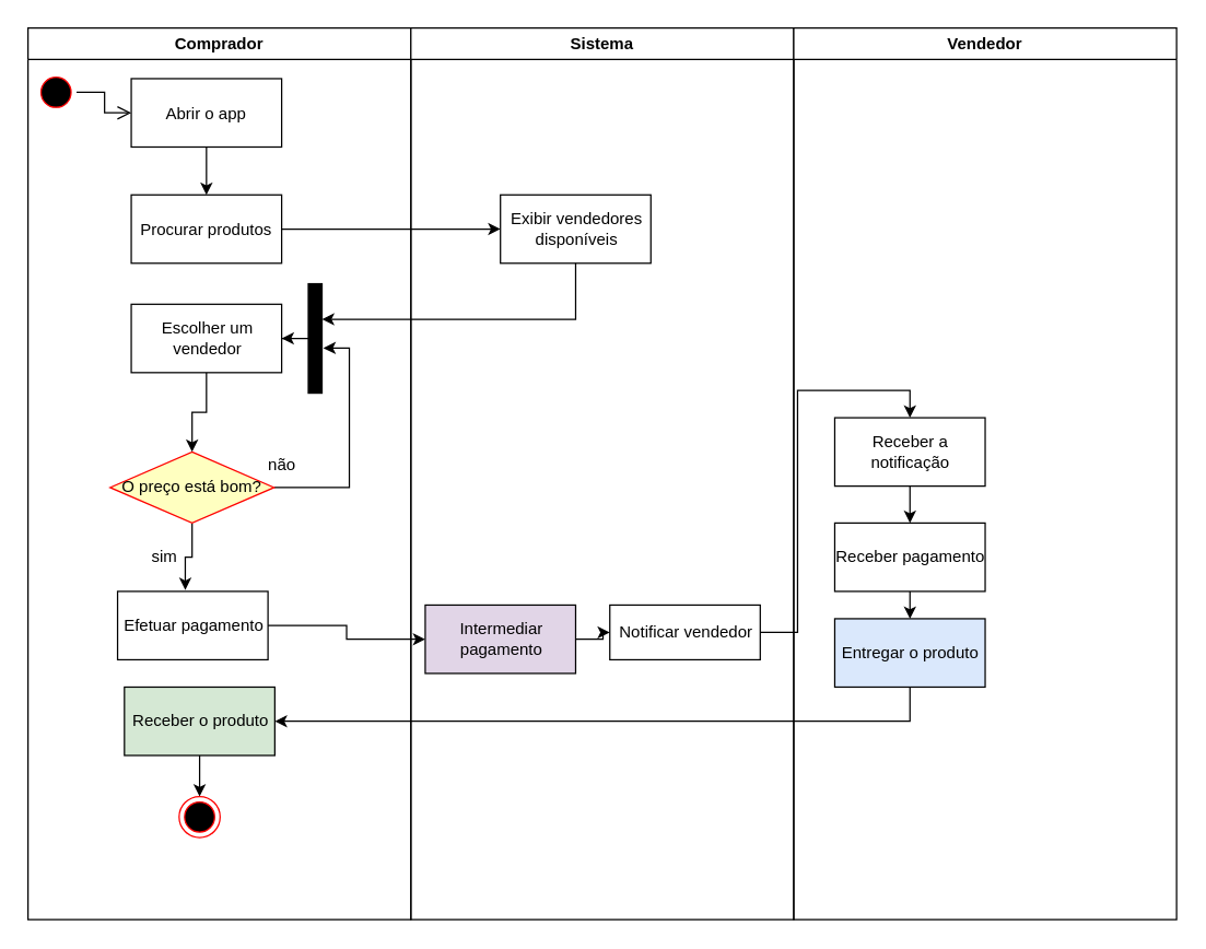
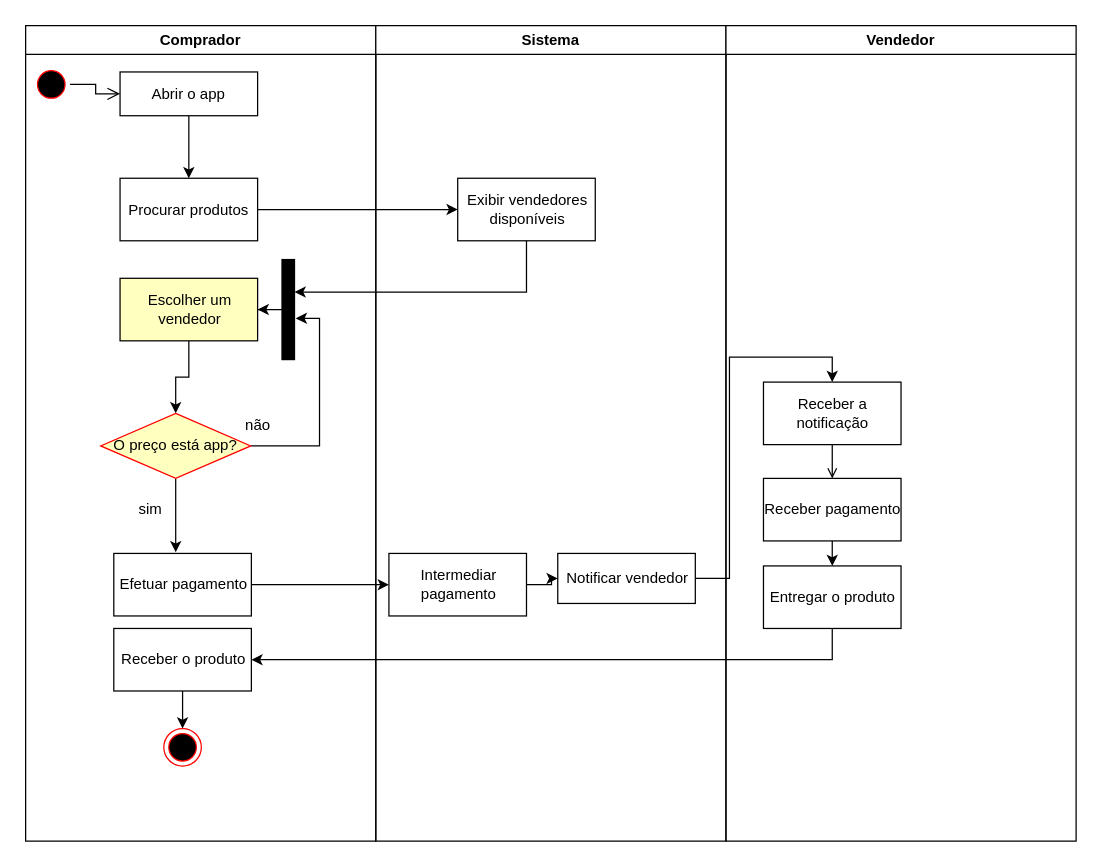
- <mxCell id="6" value="Abrir o app" style="" parent="2" vertex="1"><mxGeometry x="75.5" y="37" width="110" height="50" as="geometry" /></mxCell>
+ <mxCell id="6" value="Abrir o app" style="" parent="2" vertex="1"><mxGeometry x="75.5" y="37" width="110" height="35" as="geometry" /></mxCell>
- <mxCell id="16" value="&lt;div&gt;Escolher um &lt;br&gt;&lt;/div&gt;&lt;div&gt;vendedor&lt;/div&gt;" style="html=1;" vertex="1" parent="2"><mxGeometry x="75.5" y="202" width="110" height="50" as="geometry" /></mxCell>
+ <mxCell id="16" value="&lt;div&gt;Escolher um &lt;br&gt;&lt;/div&gt;&lt;div&gt;vendedor&lt;/div&gt;" style="html=1;fillColor=#ffffc0;" vertex="1" parent="2"><mxGeometry x="75.5" y="202" width="110" height="50" as="geometry" /></mxCell>
- <mxCell id="9" value="O preço está bom?" style="rhombus;whiteSpace=wrap;html=1;fillColor=#ffffc0;strokeColor=#ff0000;" parent="2" vertex="1"><mxGeometry x="60" y="310" width="120" height="52" as="geometry" /></mxCell>
+ <mxCell id="9" value="O preço está app?" style="rhombus;whiteSpace=wrap;html=1;fillColor=#ffffc0;strokeColor=#ff0000;" parent="2" vertex="1"><mxGeometry x="60" y="310" width="120" height="52" as="geometry" /></mxCell>
- <mxCell id="30" style="edgeStyle=orthogonalEdgeStyle;rounded=0;orthogonalLoop=1;jettySize=auto;html=1;exitX=0.5;exitY=1;exitDx=0;exitDy=0;" edge="1" parent="26" source="31" target="28"><mxGeometry relative="1" as="geometry" /></mxCell>
+ <mxCell id="30" style="edgeStyle=orthogonalEdgeStyle;rounded=0;orthogonalLoop=1;jettySize=auto;html=1;exitX=0.5;exitY=1;exitDx=0;exitDy=0;endArrow=open;" edge="1" parent="26" source="31" target="28"><mxGeometry relative="1" as="geometry" /></mxCell>
- <mxCell id="10" value="Efetuar pagamento" style="html=1;" parent="2" vertex="1"><mxGeometry x="65.5" y="412" width="110" height="50" as="geometry" /></mxCell>
+ <mxCell id="10" value="Efetuar pagamento" style="html=1;" parent="2" vertex="1"><mxGeometry x="70.5" y="422" width="110" height="50" as="geometry" /></mxCell>
- <mxCell id="23" value="Intermediar&lt;br&gt;pagamento" style="html=1;fillColor=#e1d5e7;" parent="21" vertex="1"><mxGeometry x="10.5" y="422" width="110" height="50" as="geometry" /></mxCell>
+ <mxCell id="23" value="Intermediar&lt;br&gt;pagamento" style="html=1;" parent="21" vertex="1"><mxGeometry x="10.5" y="422" width="110" height="50" as="geometry" /></mxCell>
- <mxCell id="29" value="Entregar o produto" style="html=1;fillColor=#dae8fc;" parent="26" vertex="1"><mxGeometry x="30" y="432" width="110" height="50" as="geometry" /></mxCell>
+ <mxCell id="29" value="Entregar o produto" style="html=1;" parent="26" vertex="1"><mxGeometry x="30" y="432" width="110" height="50" as="geometry" /></mxCell>
- <mxCell id="12" value="Receber o produto" style="html=1;fillColor=#d5e8d4;" parent="2" vertex="1"><mxGeometry x="70.5" y="482" width="110" height="50" as="geometry" /></mxCell>
+ <mxCell id="12" value="Receber o produto" style="html=1;" parent="2" vertex="1"><mxGeometry x="70.5" y="482" width="110" height="50" as="geometry" /></mxCell>
